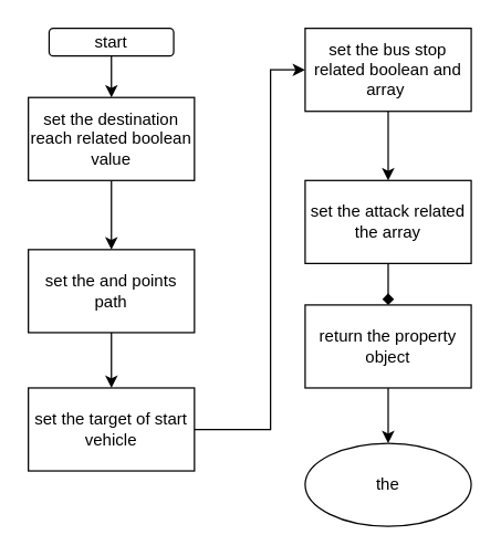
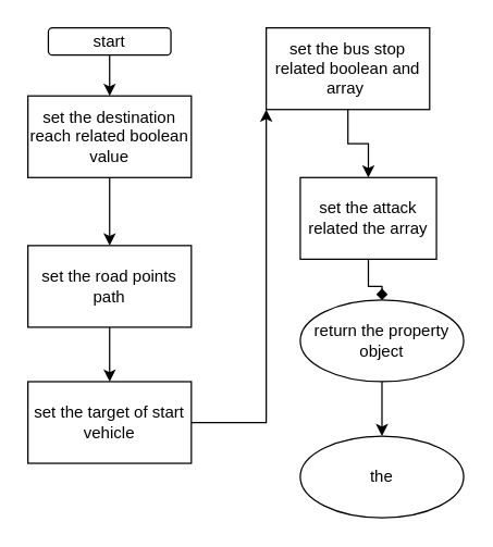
- <mxCell id="11" value="set the bus stop related boolean and array&amp;nbsp;" style="whiteSpace=wrap;html=1;rounded=0;" vertex="1" parent="1"><mxGeometry x="220" y="20" width="120" height="60" as="geometry" /></mxCell>
+ <mxCell id="11" value="set the bus stop related boolean and array&amp;nbsp;" style="whiteSpace=wrap;html=1;rounded=0;" vertex="1" parent="1"><mxGeometry x="195" y="20" width="120" height="60" as="geometry" /></mxCell>
- <mxCell id="13" value="set the attack related the array" style="whiteSpace=wrap;html=1;rounded=0;" vertex="1" parent="1"><mxGeometry x="220" y="130" width="120" height="60" as="geometry" /></mxCell>
+ <mxCell id="13" value="set the attack related the array" style="whiteSpace=wrap;html=1;rounded=0;" vertex="1" parent="1"><mxGeometry x="220" y="130" width="100" height="60" as="geometry" /></mxCell>
- <mxCell id="7" value="set the and points path" style="whiteSpace=wrap;html=1;rounded=0;" vertex="1" parent="1"><mxGeometry x="20" y="180" width="120" height="60" as="geometry" /></mxCell>
+ <mxCell id="7" value="set the road points path" style="whiteSpace=wrap;html=1;rounded=0;" vertex="1" parent="1"><mxGeometry x="20" y="180" width="120" height="60" as="geometry" /></mxCell>
- <mxCell id="15" value="return the property object" style="whiteSpace=wrap;html=1;rounded=0;" vertex="1" parent="1"><mxGeometry x="220" y="220" width="120" height="60" as="geometry" /></mxCell>
+ <mxCell id="15" value="return the property object" style="ellipse;whiteSpace=wrap;html=1;" vertex="1" parent="1"><mxGeometry x="220" y="220" width="120" height="60" as="geometry" /></mxCell>
